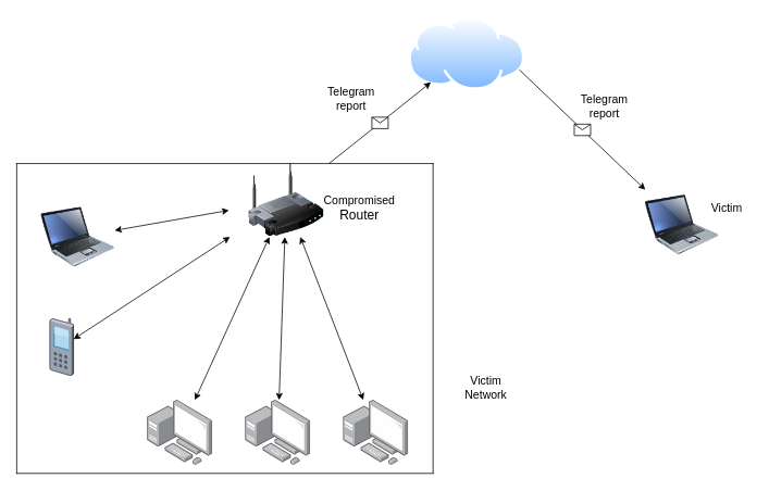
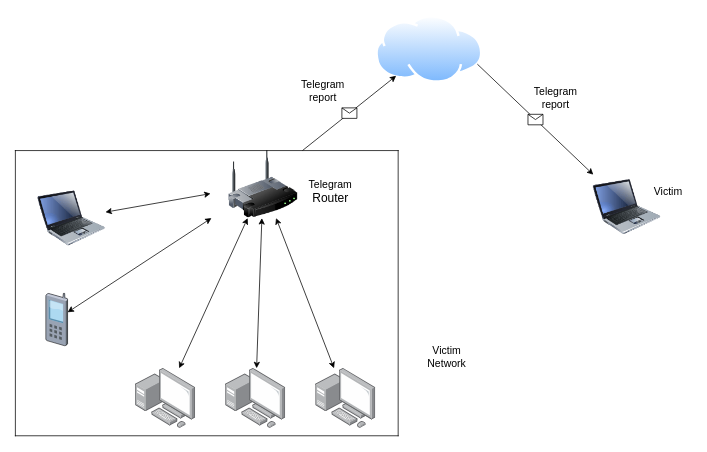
- <mxCell id="15" value="&lt;div&gt;&lt;font style=&quot;font-size: 14px;&quot;&gt;Compromised &lt;br&gt;&lt;/font&gt;&lt;/div&gt;&lt;div&gt;&lt;font size=&quot;3&quot;&gt;Router&lt;/font&gt;&lt;/div&gt;" style="text;html=1;strokeColor=none;fillColor=none;align=center;verticalAlign=middle;whiteSpace=wrap;rounded=0;" vertex="1" parent="1"><mxGeometry x="390" y="240" width="100" height="30" as="geometry" /></mxCell>
+ <mxCell id="15" value="&lt;div&gt;&lt;font style=&quot;font-size: 14px;&quot;&gt;Telegram &lt;br&gt;&lt;/font&gt;&lt;/div&gt;&lt;div&gt;&lt;font size=&quot;3&quot;&gt;Router&lt;/font&gt;&lt;/div&gt;" style="text;html=1;strokeColor=none;fillColor=none;align=center;verticalAlign=middle;whiteSpace=wrap;rounded=0;" vertex="1" parent="1"><mxGeometry x="390" y="240" width="100" height="30" as="geometry" /></mxCell>
